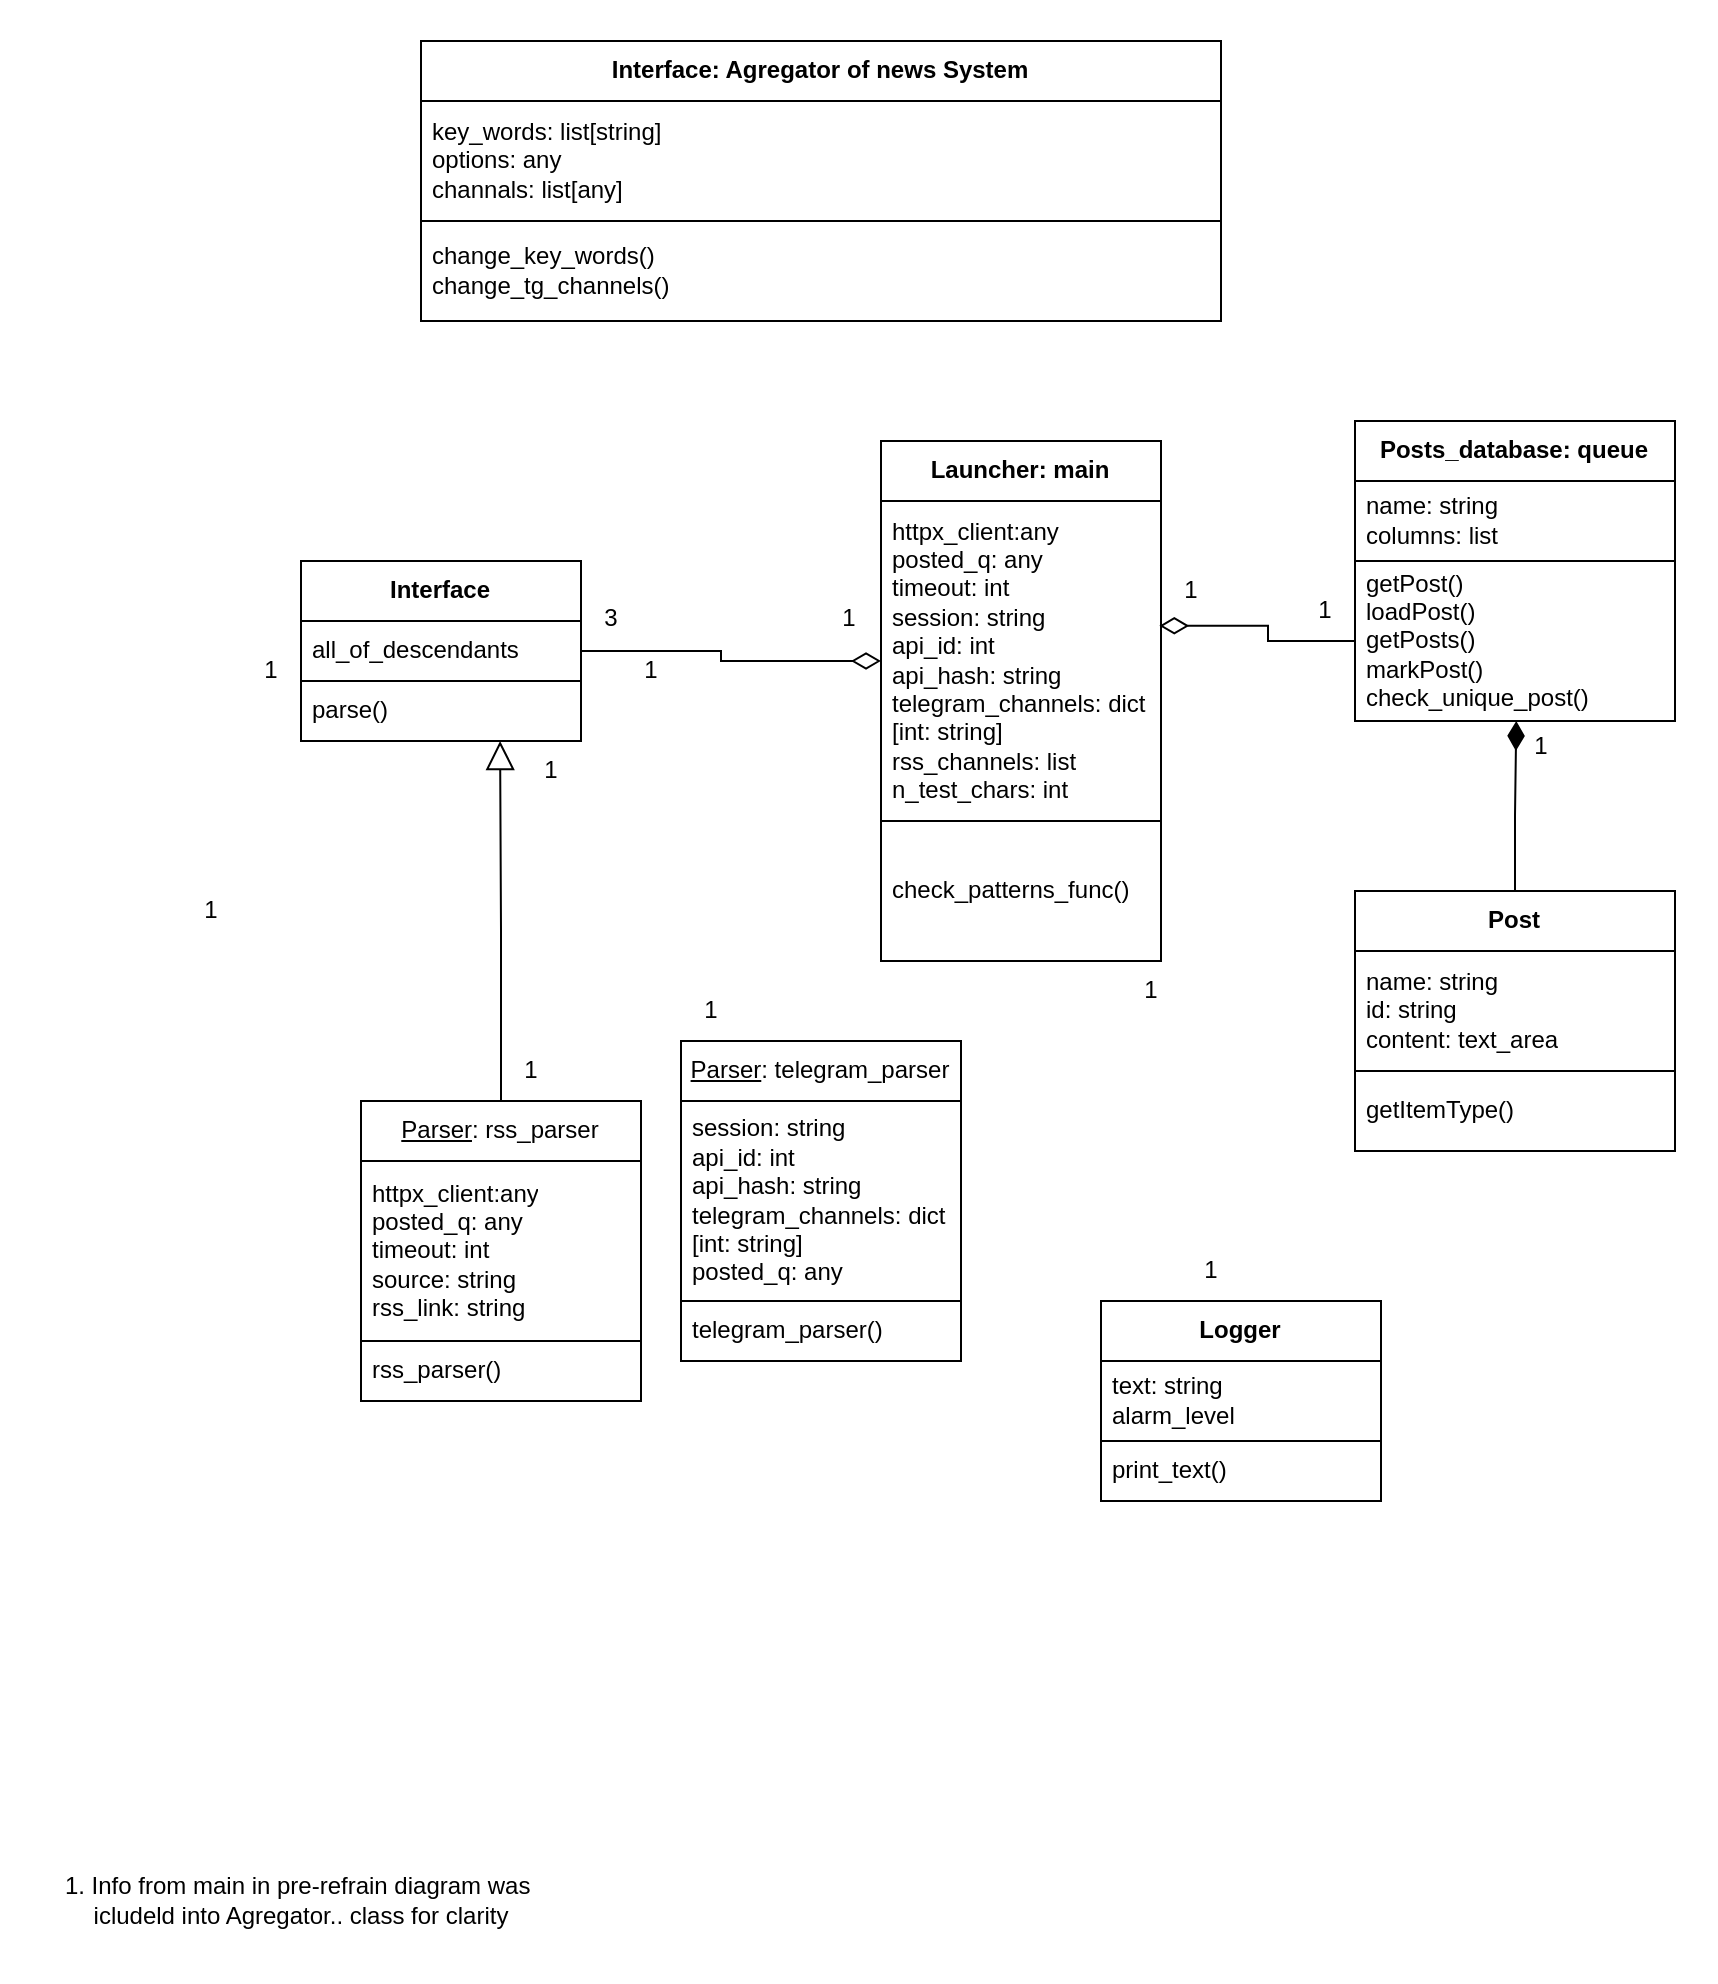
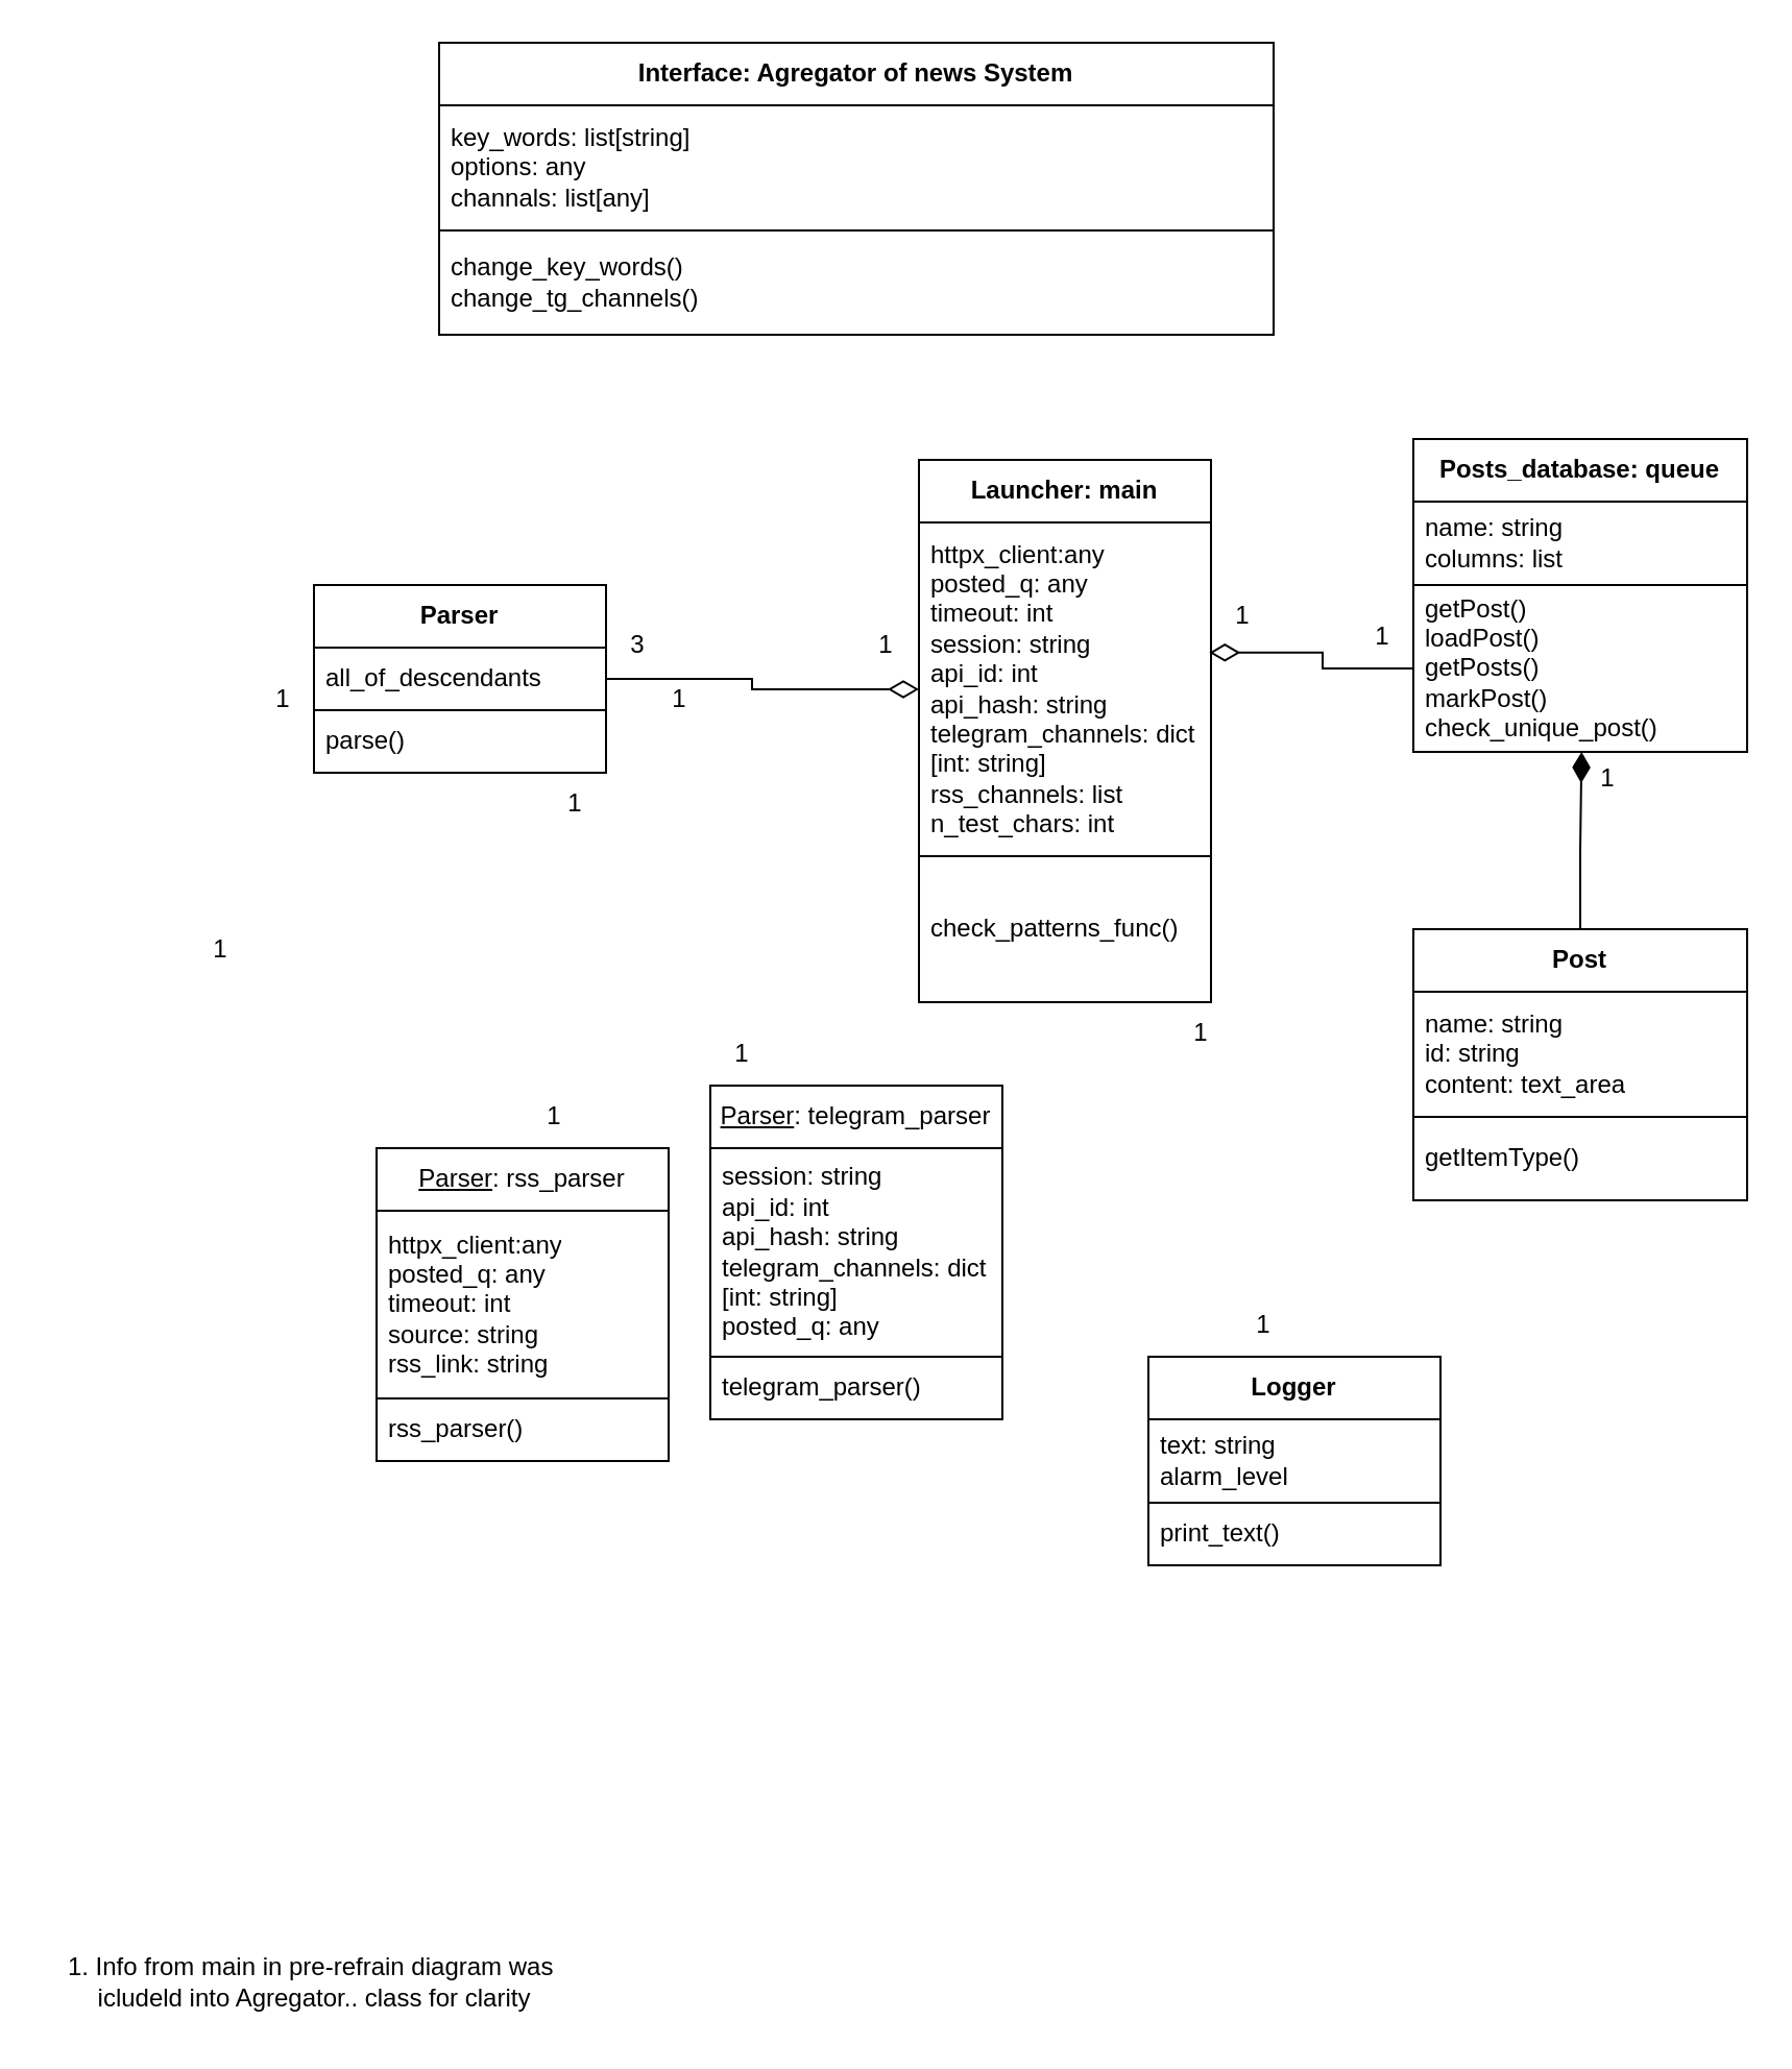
- <mxCell id="15" value="&lt;b&gt;Interface&lt;/b&gt;" style="swimlane;fontStyle=0;childLayout=stackLayout;horizontal=1;startSize=30;horizontalStack=0;resizeParent=1;resizeParentMax=0;resizeLast=0;collapsible=1;marginBottom=0;whiteSpace=wrap;html=1;" vertex="1" parent="1"><mxGeometry x="150" y="280" width="140" height="90" as="geometry" /></mxCell>
+ <mxCell id="15" value="&lt;b&gt;Parser&lt;/b&gt;" style="swimlane;fontStyle=0;childLayout=stackLayout;horizontal=1;startSize=30;horizontalStack=0;resizeParent=1;resizeParentMax=0;resizeLast=0;collapsible=1;marginBottom=0;whiteSpace=wrap;html=1;" vertex="1" parent="1"><mxGeometry x="150" y="280" width="140" height="90" as="geometry" /></mxCell>
- <mxCell id="28" style="edgeStyle=orthogonalEdgeStyle;rounded=0;orthogonalLoop=1;jettySize=auto;html=1;exitX=0.5;exitY=0;exitDx=0;exitDy=0;entryX=0.711;entryY=1;entryDx=0;entryDy=0;entryPerimeter=0;endSize=12;endArrow=block;endFill=0;" edge="1" parent="1" source="9" target="17"><mxGeometry relative="1" as="geometry" /></mxCell>
